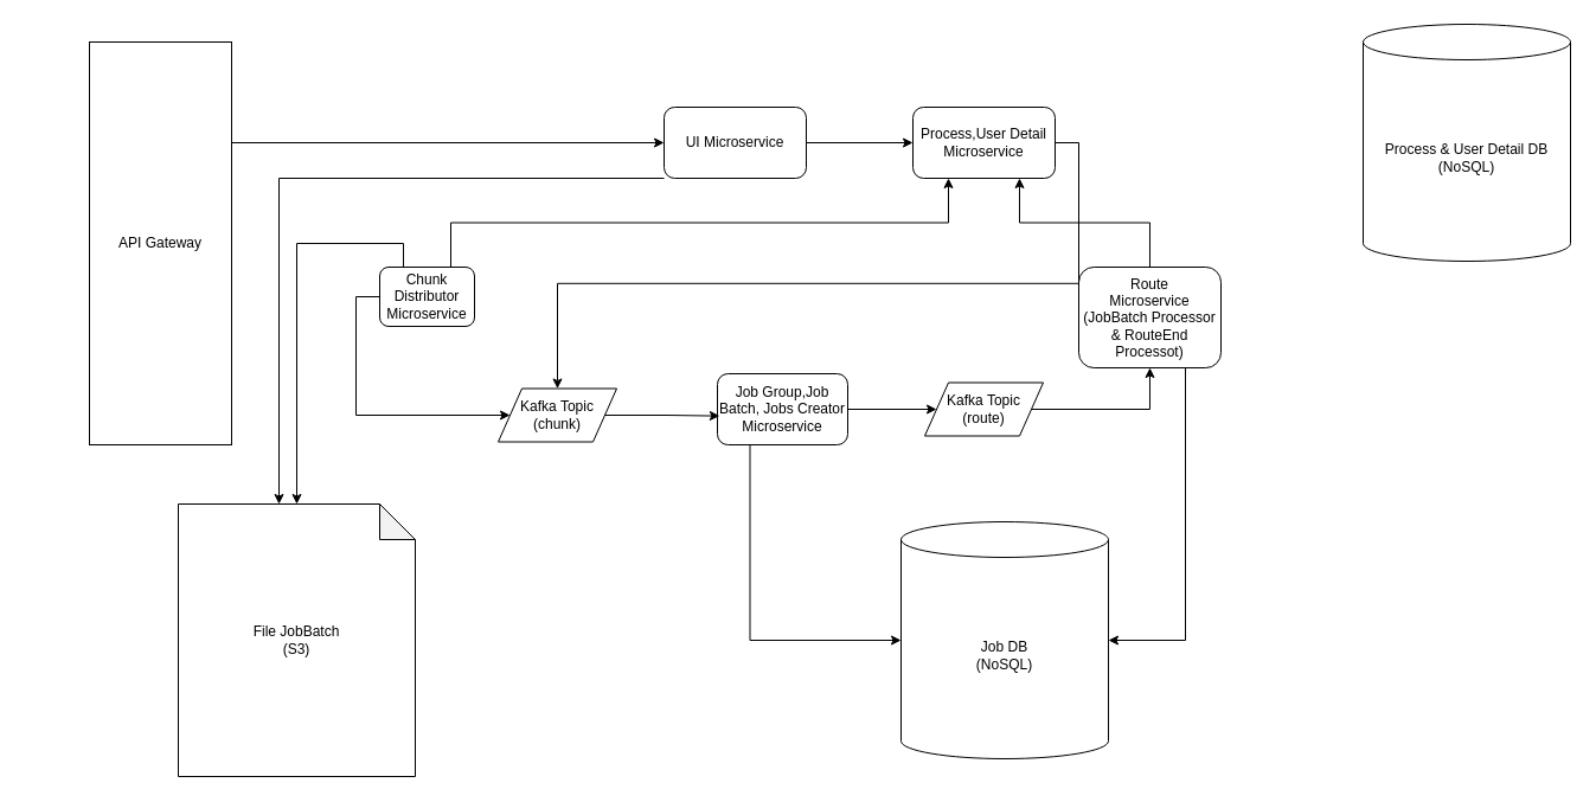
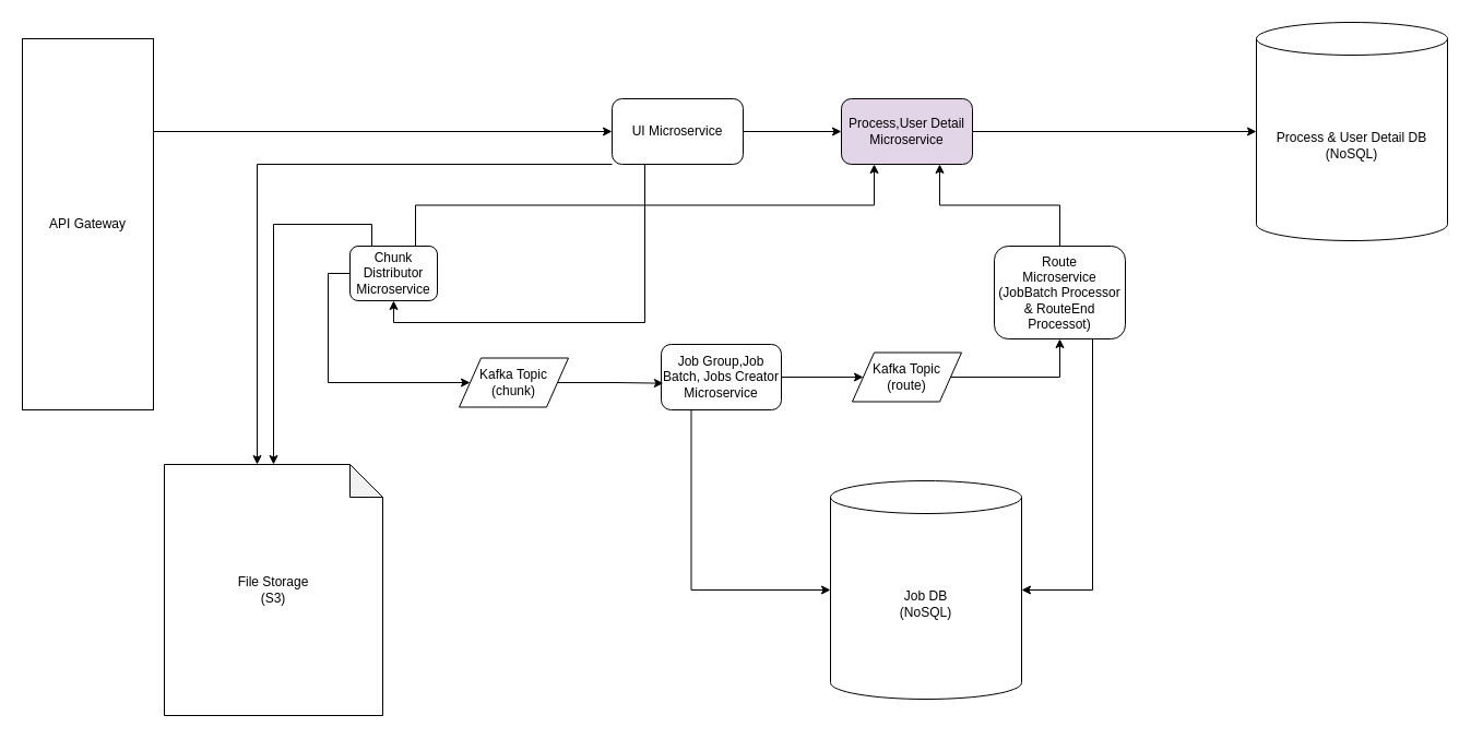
- <mxCell id="13" value="Process,User Detail Microservice" style="rounded=1;whiteSpace=wrap;html=1;" parent="1" vertex="1"><mxGeometry x="770" y="90" width="120" height="60" as="geometry" /></mxCell>
+ <mxCell id="13" value="Process,User Detail Microservice" style="rounded=1;whiteSpace=wrap;html=1;fillColor=#e1d5e7;" parent="1" vertex="1"><mxGeometry x="770" y="90" width="120" height="60" as="geometry" /></mxCell>
- <mxCell id="18" value="API Gateway" style="rounded=0;whiteSpace=wrap;html=1;" vertex="1" parent="1"><mxGeometry x="75" y="35" width="120" height="340" as="geometry" /></mxCell>
+ <mxCell id="18" value="API Gateway" style="rounded=0;whiteSpace=wrap;html=1;" vertex="1" parent="1"><mxGeometry x="20" y="35" width="120" height="340" as="geometry" /></mxCell>
- <mxCell id="23" style="edgeStyle=orthogonalEdgeStyle;rounded=0;orthogonalLoop=1;jettySize=auto;html=1;exitX=1;exitY=0.5;exitDx=0;exitDy=0;" edge="1" parent="1" source="13" target="5"><mxGeometry relative="1" as="geometry" /></mxCell>
+ <mxCell id="23" style="edgeStyle=orthogonalEdgeStyle;rounded=0;orthogonalLoop=1;jettySize=auto;html=1;exitX=1;exitY=0.5;exitDx=0;exitDy=0;entryX=0;entryY=0.5;entryDx=0;entryDy=0;entryPerimeter=0;" edge="1" parent="1" source="13" target="22"><mxGeometry relative="1" as="geometry" /></mxCell>
+ <mxCell id="15" style="edgeStyle=orthogonalEdgeStyle;rounded=0;orthogonalLoop=1;jettySize=auto;html=1;exitX=0.25;exitY=1;exitDx=0;exitDy=0;entryX=0.5;entryY=1;entryDx=0;entryDy=0;" edge="1" parent="1" source="16" target="4"><mxGeometry relative="1" as="geometry" /></mxCell>
- <mxCell id="24" value="&lt;div&gt;File JobBatch&lt;/div&gt;&lt;div&gt;(S3)&lt;br&gt;&lt;/div&gt;" style="shape=note;whiteSpace=wrap;html=1;backgroundOutline=1;darkOpacity=0.05;" vertex="1" parent="1"><mxGeometry y="425" width="200" height="230" as="geometry" x="150" /></mxCell>
+ <mxCell id="24" value="&lt;div&gt;File Storage&lt;/div&gt;&lt;div&gt;(S3)&lt;br&gt;&lt;/div&gt;" style="shape=note;whiteSpace=wrap;html=1;backgroundOutline=1;darkOpacity=0.05;" vertex="1" parent="1"><mxGeometry y="425" width="200" height="230" as="geometry" x="150" /></mxCell>
